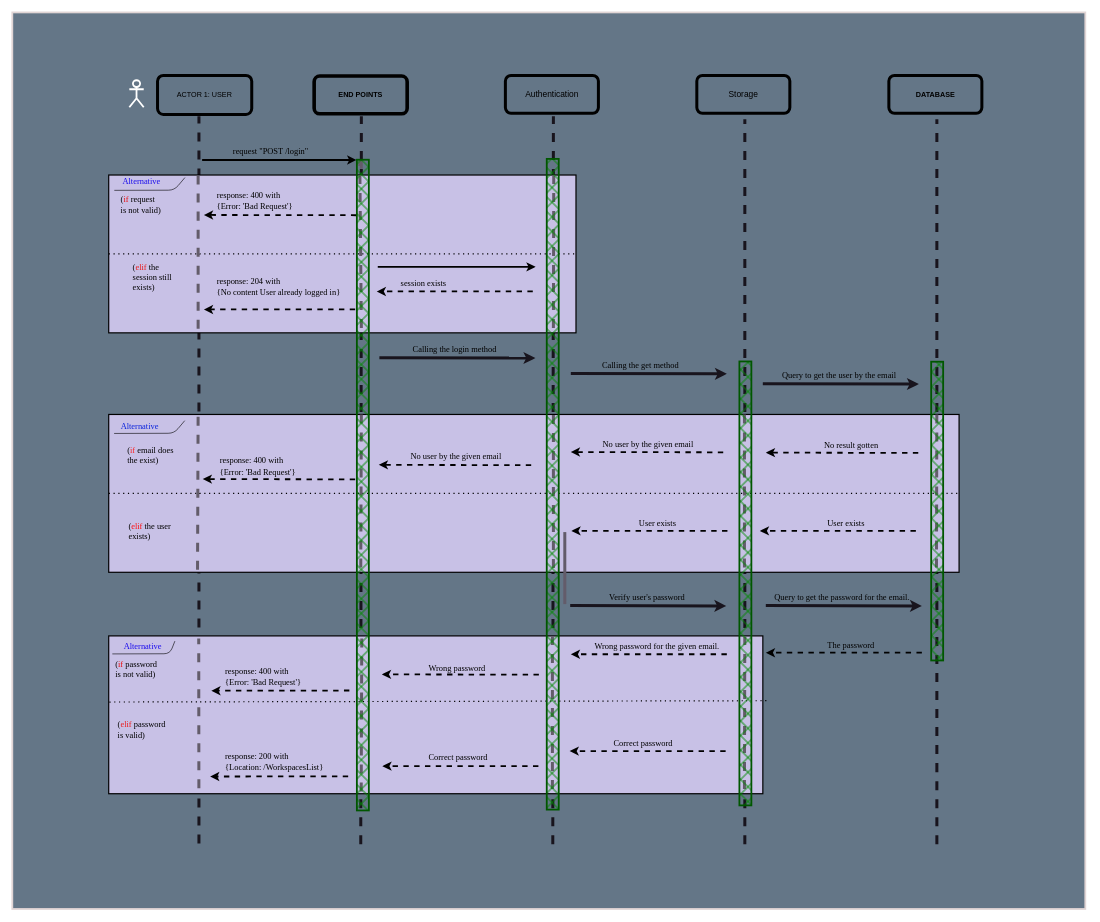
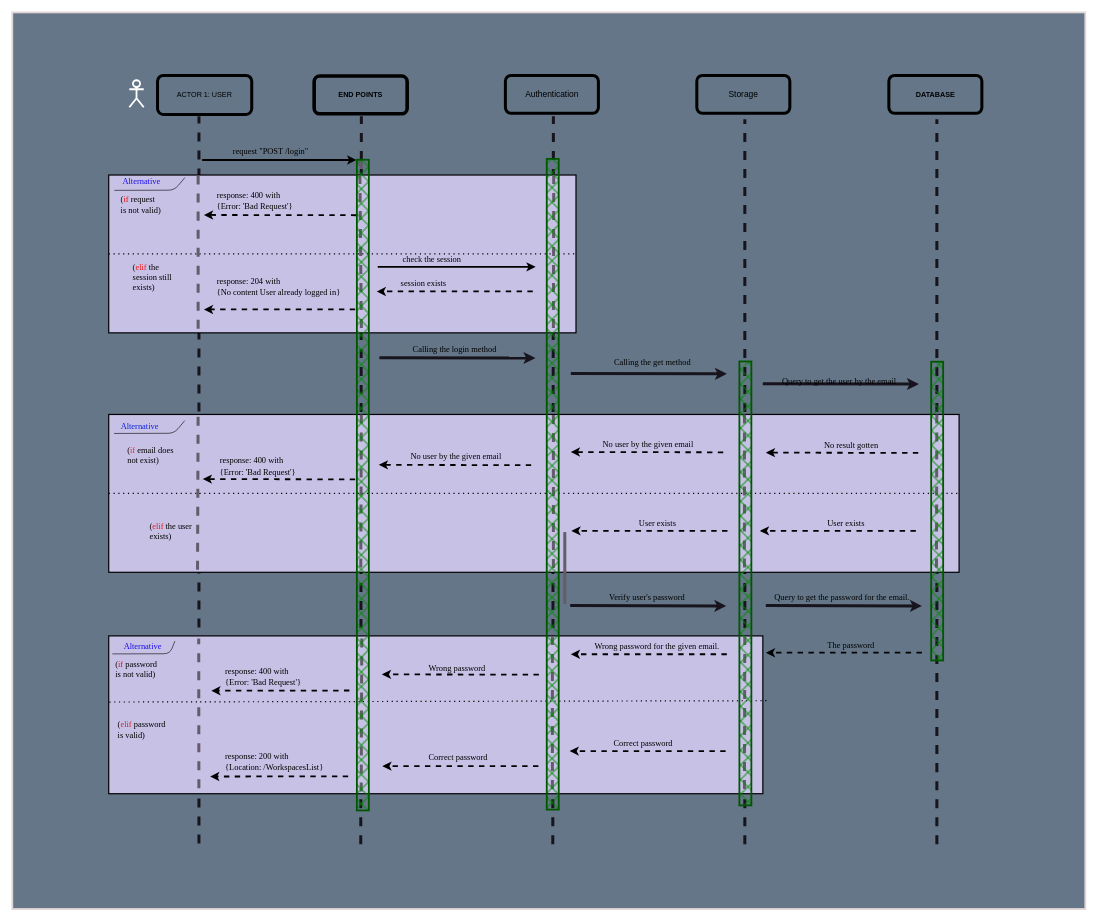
+ <mxCell id="19" value="&lt;font face=&quot;Verdana&quot;&gt;&lt;span style=&quot;font-size: 14px;&quot;&gt;check the session&lt;/span&gt;&lt;/font&gt;" style="text;html=1;align=center;verticalAlign=middle;resizable=0;points=[];autosize=1;strokeColor=none;fillColor=none;fontSize=22;fontColor=#000000;" vertex="1" parent="1"><mxGeometry x="648.306" y="410" width="142" height="39" as="geometry" /></mxCell>
- <mxCell id="33" value="&lt;div style=&quot;text-align: center;&quot;&gt;&lt;font face=&quot;Verdana&quot;&gt;&lt;span style=&quot;font-size: 14px;&quot;&gt;Calling the get method&amp;nbsp;&lt;/span&gt;&lt;/font&gt;&lt;/div&gt;" style="text;whiteSpace=wrap;html=1;fontSize=19;fontColor=#000000;" vertex="1" parent="1"><mxGeometry x="1000.66" y="589.3" width="170" height="50" as="geometry" /></mxCell>
+ <mxCell id="33" value="&lt;div style=&quot;text-align: center;&quot;&gt;&lt;font face=&quot;Verdana&quot;&gt;&lt;span style=&quot;font-size: 14px;&quot;&gt;Calling the get method&amp;nbsp;&lt;/span&gt;&lt;/font&gt;&lt;/div&gt;" style="text;whiteSpace=wrap;html=1;fontSize=19;fontColor=#000000;" vertex="1" parent="1"><mxGeometry x="1020.66" y="584.3" width="170" height="50" as="geometry" /></mxCell>
- <mxCell id="35" value="&lt;div style=&quot;text-align: center;&quot;&gt;&lt;font face=&quot;Verdana&quot;&gt;&lt;span style=&quot;font-size: 14px;&quot;&gt;Query to get the user by the email&lt;/span&gt;&lt;/font&gt;&lt;/div&gt;" style="text;whiteSpace=wrap;html=1;fontSize=19;fontColor=#000000;" vertex="1" parent="1"><mxGeometry x="1300.66" y="606.3" width="210" height="50" as="geometry" /></mxCell>
+ <mxCell id="35" value="&lt;div style=&quot;text-align: center;&quot;&gt;&lt;font face=&quot;Verdana&quot;&gt;&lt;span style=&quot;font-size: 14px;&quot;&gt;Query to get the user by the email&lt;/span&gt;&lt;/font&gt;&lt;/div&gt;" style="text;whiteSpace=wrap;html=1;fontSize=19;fontColor=#000000;" vertex="1" parent="1"><mxGeometry x="1300.66" y="616.3" width="210" height="50" as="geometry" /></mxCell>
- <mxCell id="52" value="(&lt;font color=&quot;#fc2223&quot;&gt;if&lt;/font&gt; email does&lt;br&gt;the exist)" style="text;html=1;align=left;verticalAlign=middle;resizable=0;points=[];autosize=1;strokeColor=none;fillColor=none;fontSize=14;fontFamily=Verdana;fontColor=#000000;" vertex="1" parent="1"><mxGeometry x="209.66" y="732.647" width="100" height="50" as="geometry" /></mxCell>
+ <mxCell id="52" value="(&lt;font color=&quot;#fc2223&quot;&gt;if&lt;/font&gt; email does&lt;br&gt;not exist)" style="text;html=1;align=left;verticalAlign=middle;resizable=0;points=[];autosize=1;strokeColor=none;fillColor=none;fontSize=14;fontFamily=Verdana;fontColor=#000000;" vertex="1" parent="1"><mxGeometry x="209.66" y="732.647" width="100" height="50" as="geometry" /></mxCell>
- <mxCell id="53" value="(&lt;font color=&quot;#ff0a0a&quot;&gt;elif&lt;/font&gt; the user&lt;br&gt;exists)" style="text;html=1;align=left;verticalAlign=middle;resizable=0;points=[];autosize=1;strokeColor=none;fillColor=none;fontSize=14;fontFamily=Verdana;fontColor=#000000;" vertex="1" parent="1"><mxGeometry x="211.66" y="860.299" width="90" height="50" as="geometry" /></mxCell>
+ <mxCell id="53" value="(&lt;font color=&quot;#ff0a0a&quot;&gt;elif&lt;/font&gt; the user&lt;br&gt;exists)" style="text;html=1;align=left;verticalAlign=middle;resizable=0;points=[];autosize=1;strokeColor=none;fillColor=none;fontSize=14;fontFamily=Verdana;fontColor=#000000;" vertex="1" parent="1"><mxGeometry x="246.66" y="860.299" width="90" height="50" as="geometry" /></mxCell>
